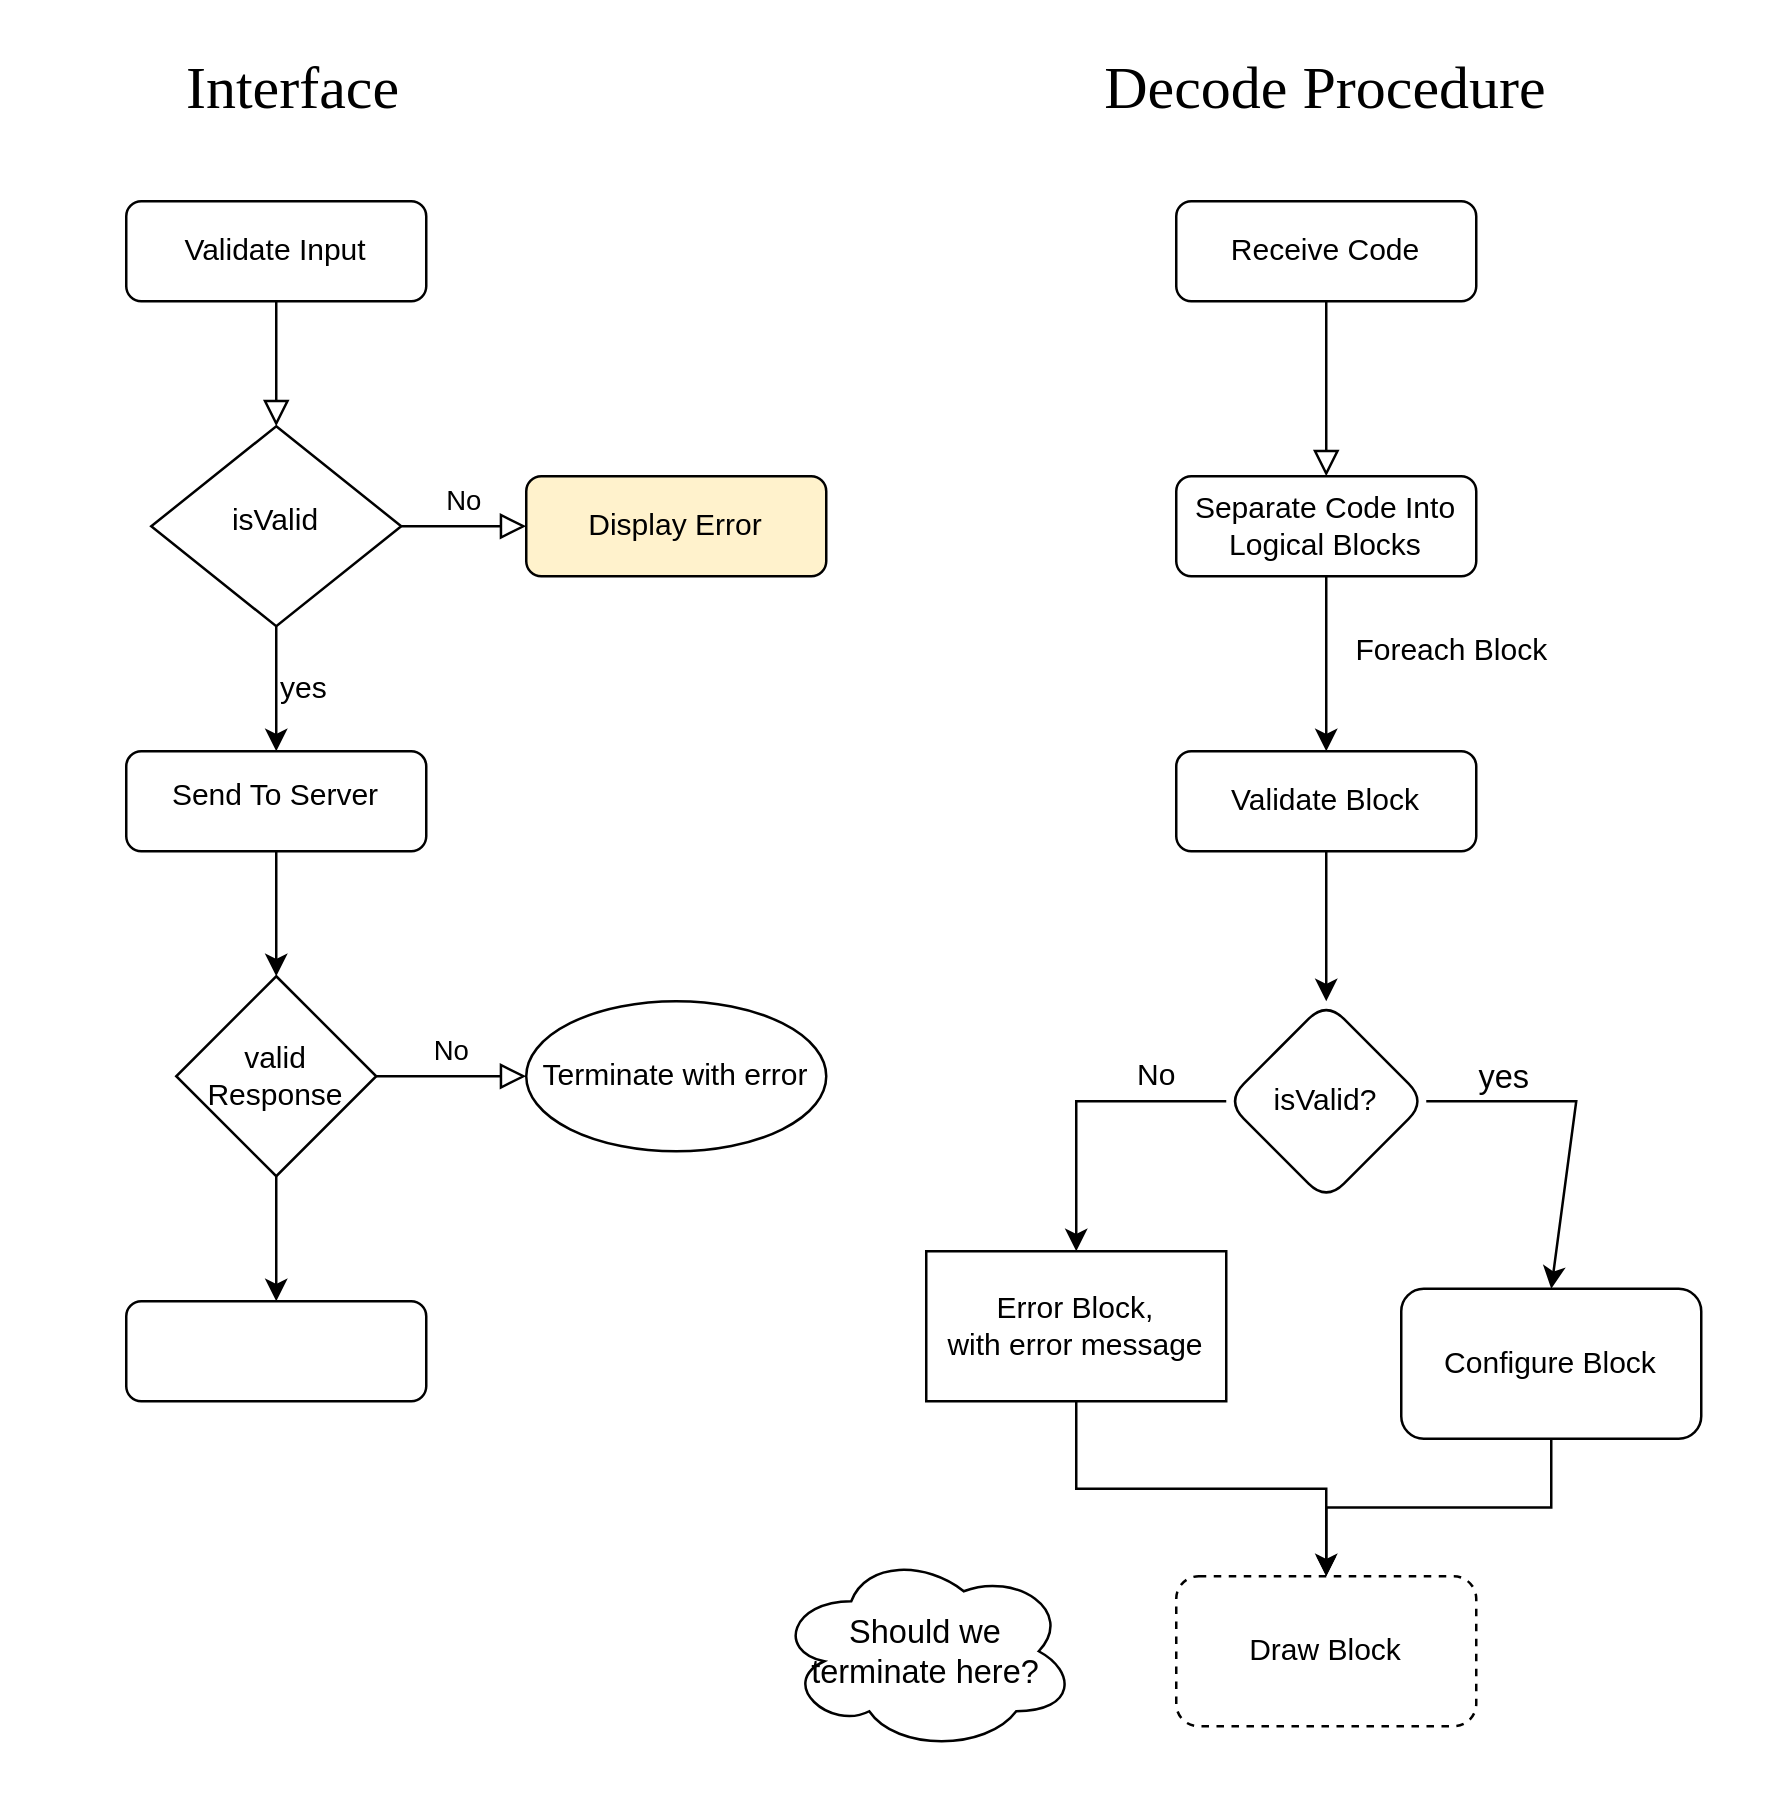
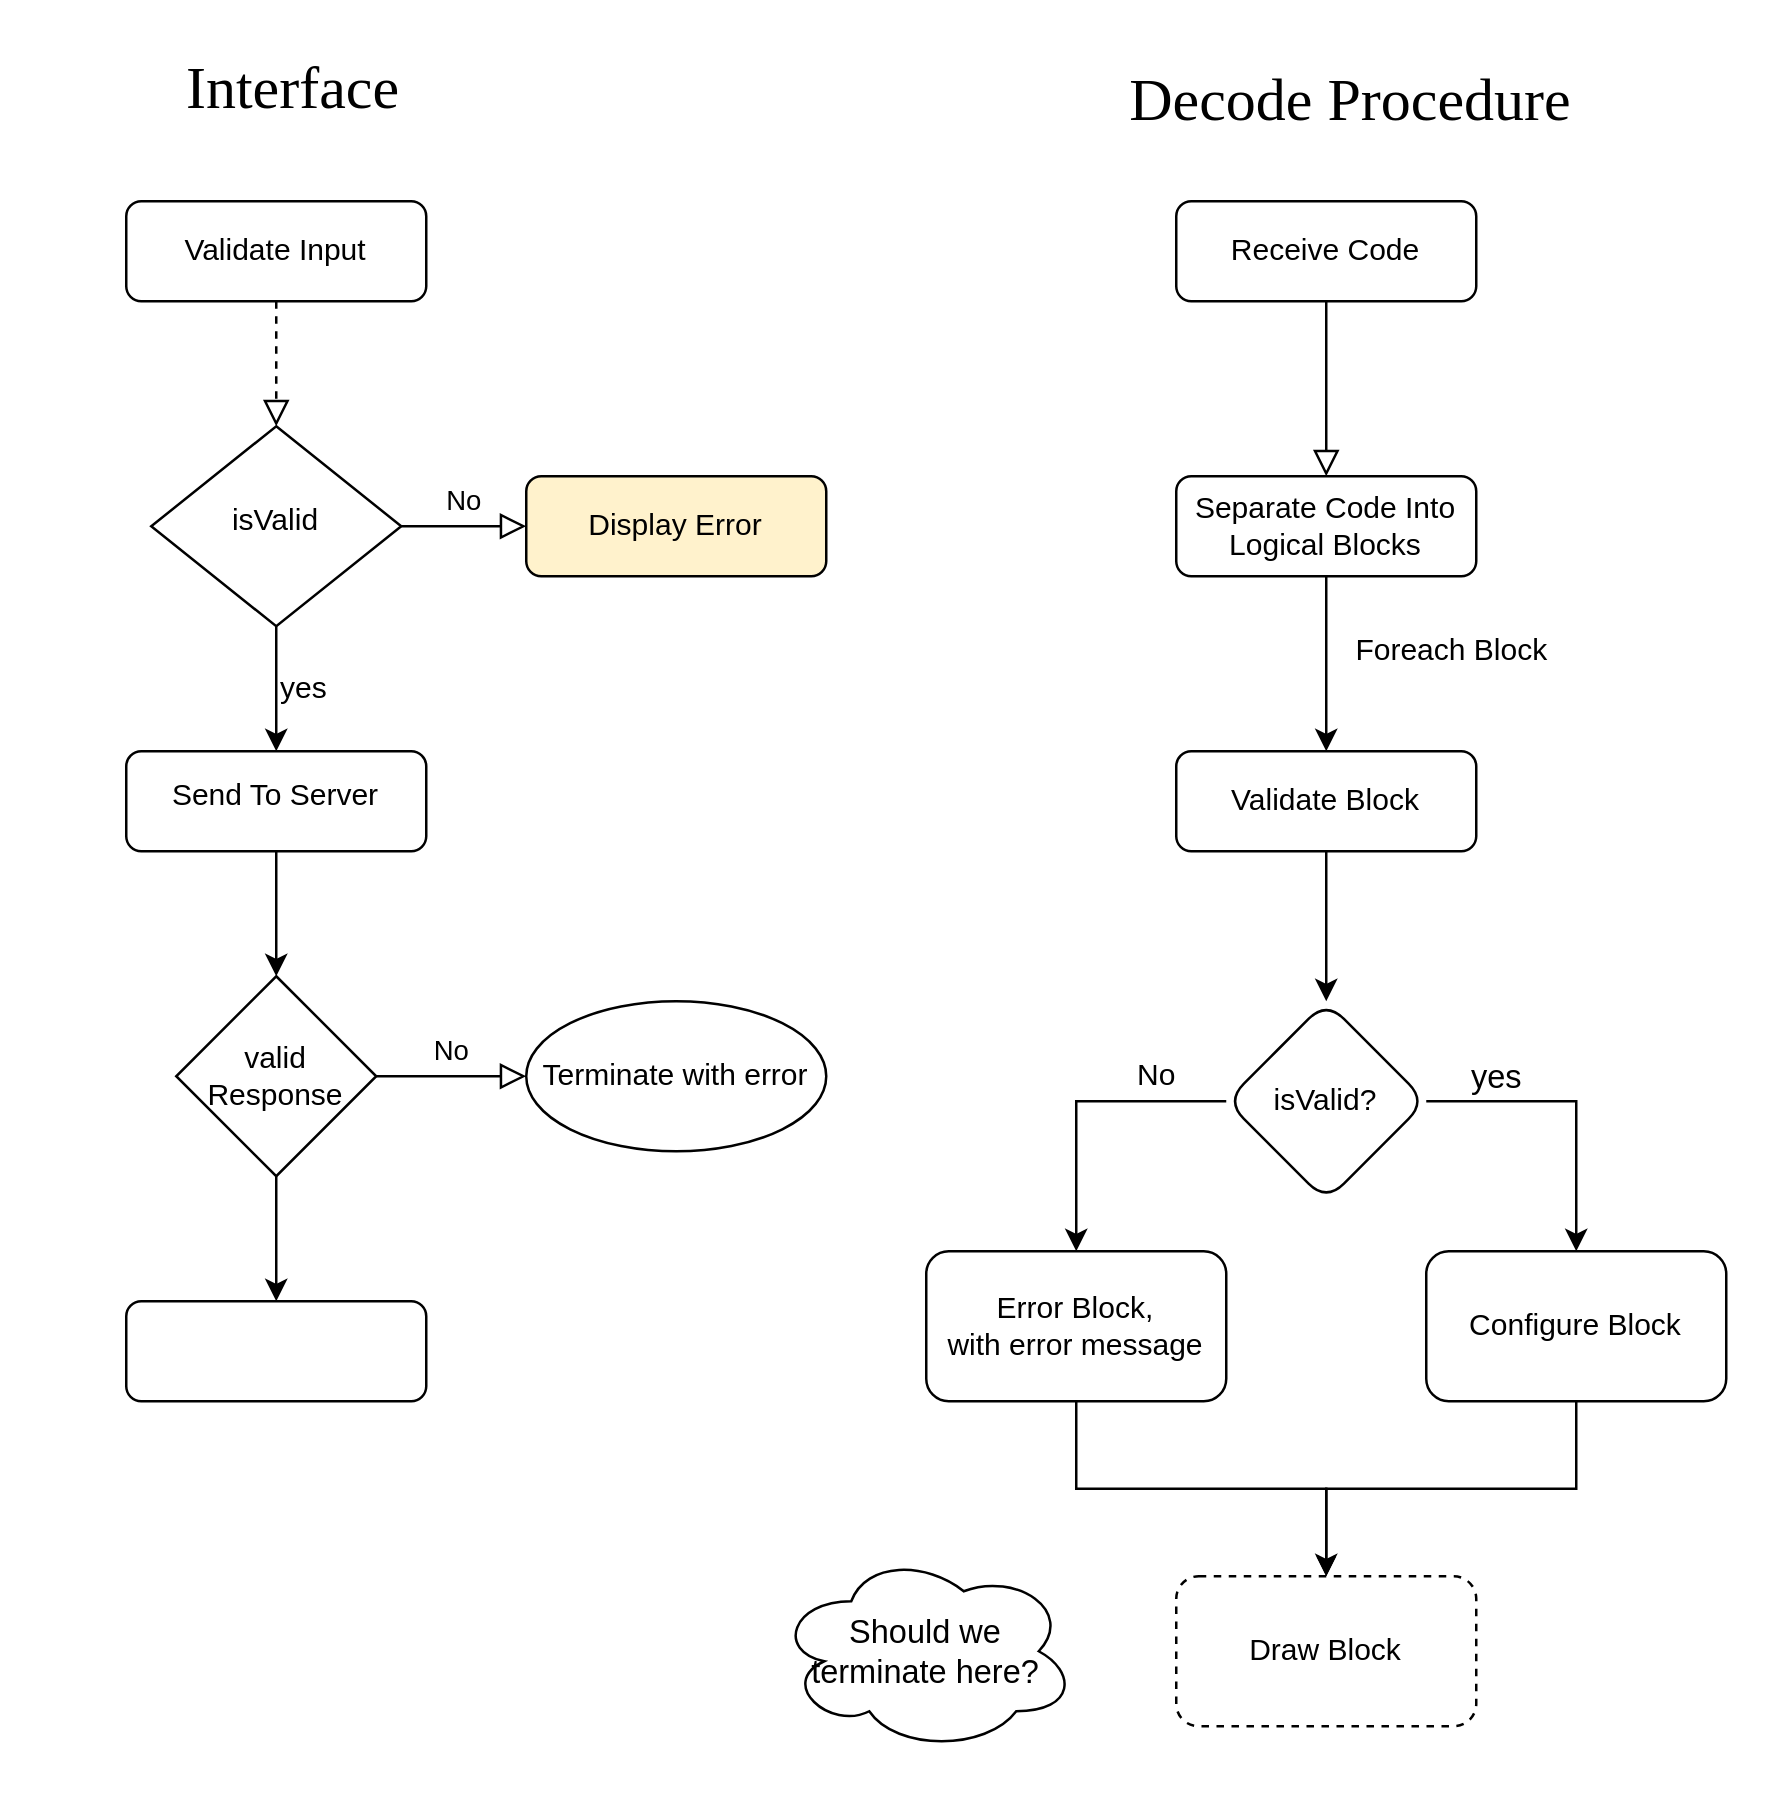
- <mxCell id="11" value="Decode Procedure" style="text;html=1;strokeColor=none;fillColor=none;align=center;verticalAlign=middle;whiteSpace=wrap;rounded=0;fontFamily=Times New Roman;fontSize=24;" vertex="1" parent="1"><mxGeometry x="430" y="20" width="200" height="30" as="geometry" /></mxCell>
+ <mxCell id="11" value="Decode Procedure" style="text;html=1;strokeColor=none;fillColor=none;align=center;verticalAlign=middle;whiteSpace=wrap;rounded=0;fontFamily=Times New Roman;fontSize=24;" vertex="1" parent="1"><mxGeometry x="440" y="25" width="200" height="30" as="geometry" /></mxCell>
- <mxCell id="2" value="" style="rounded=0;html=1;jettySize=auto;orthogonalLoop=1;fontSize=11;endArrow=block;endFill=0;endSize=8;strokeWidth=1;shadow=0;labelBackgroundColor=none;edgeStyle=orthogonalEdgeStyle;" parent="1" source="3" target="6" edge="1"><mxGeometry relative="1" as="geometry" /></mxCell>
+ <mxCell id="2" value="" style="rounded=0;html=1;jettySize=auto;orthogonalLoop=1;fontSize=11;endArrow=block;endFill=0;endSize=8;strokeWidth=1;shadow=0;labelBackgroundColor=none;edgeStyle=orthogonalEdgeStyle;dashed=1;" parent="1" source="3" target="6" edge="1"><mxGeometry relative="1" as="geometry" /></mxCell>
- <mxCell id="26" value="Error Block, &lt;br&gt;with error message" style="whiteSpace=wrap;html=1;glass=0;strokeWidth=1;shadow=0;rounded=0;" vertex="1" parent="1"><mxGeometry x="370" y="500" width="120" height="60" as="geometry" /></mxCell>
+ <mxCell id="26" value="Error Block, &lt;br&gt;with error message" style="whiteSpace=wrap;html=1;rounded=1;glass=0;strokeWidth=1;shadow=0;" vertex="1" parent="1"><mxGeometry x="370" y="500" width="120" height="60" as="geometry" /></mxCell>
- <mxCell id="27" value="Configure Block" style="whiteSpace=wrap;html=1;rounded=1;glass=0;strokeWidth=1;shadow=0;" vertex="1" parent="1"><mxGeometry x="560" y="515" width="120" height="60" as="geometry" /></mxCell>
+ <mxCell id="27" value="Configure Block" style="whiteSpace=wrap;html=1;rounded=1;glass=0;strokeWidth=1;shadow=0;" vertex="1" parent="1"><mxGeometry x="570" y="500" width="120" height="60" as="geometry" /></mxCell>
